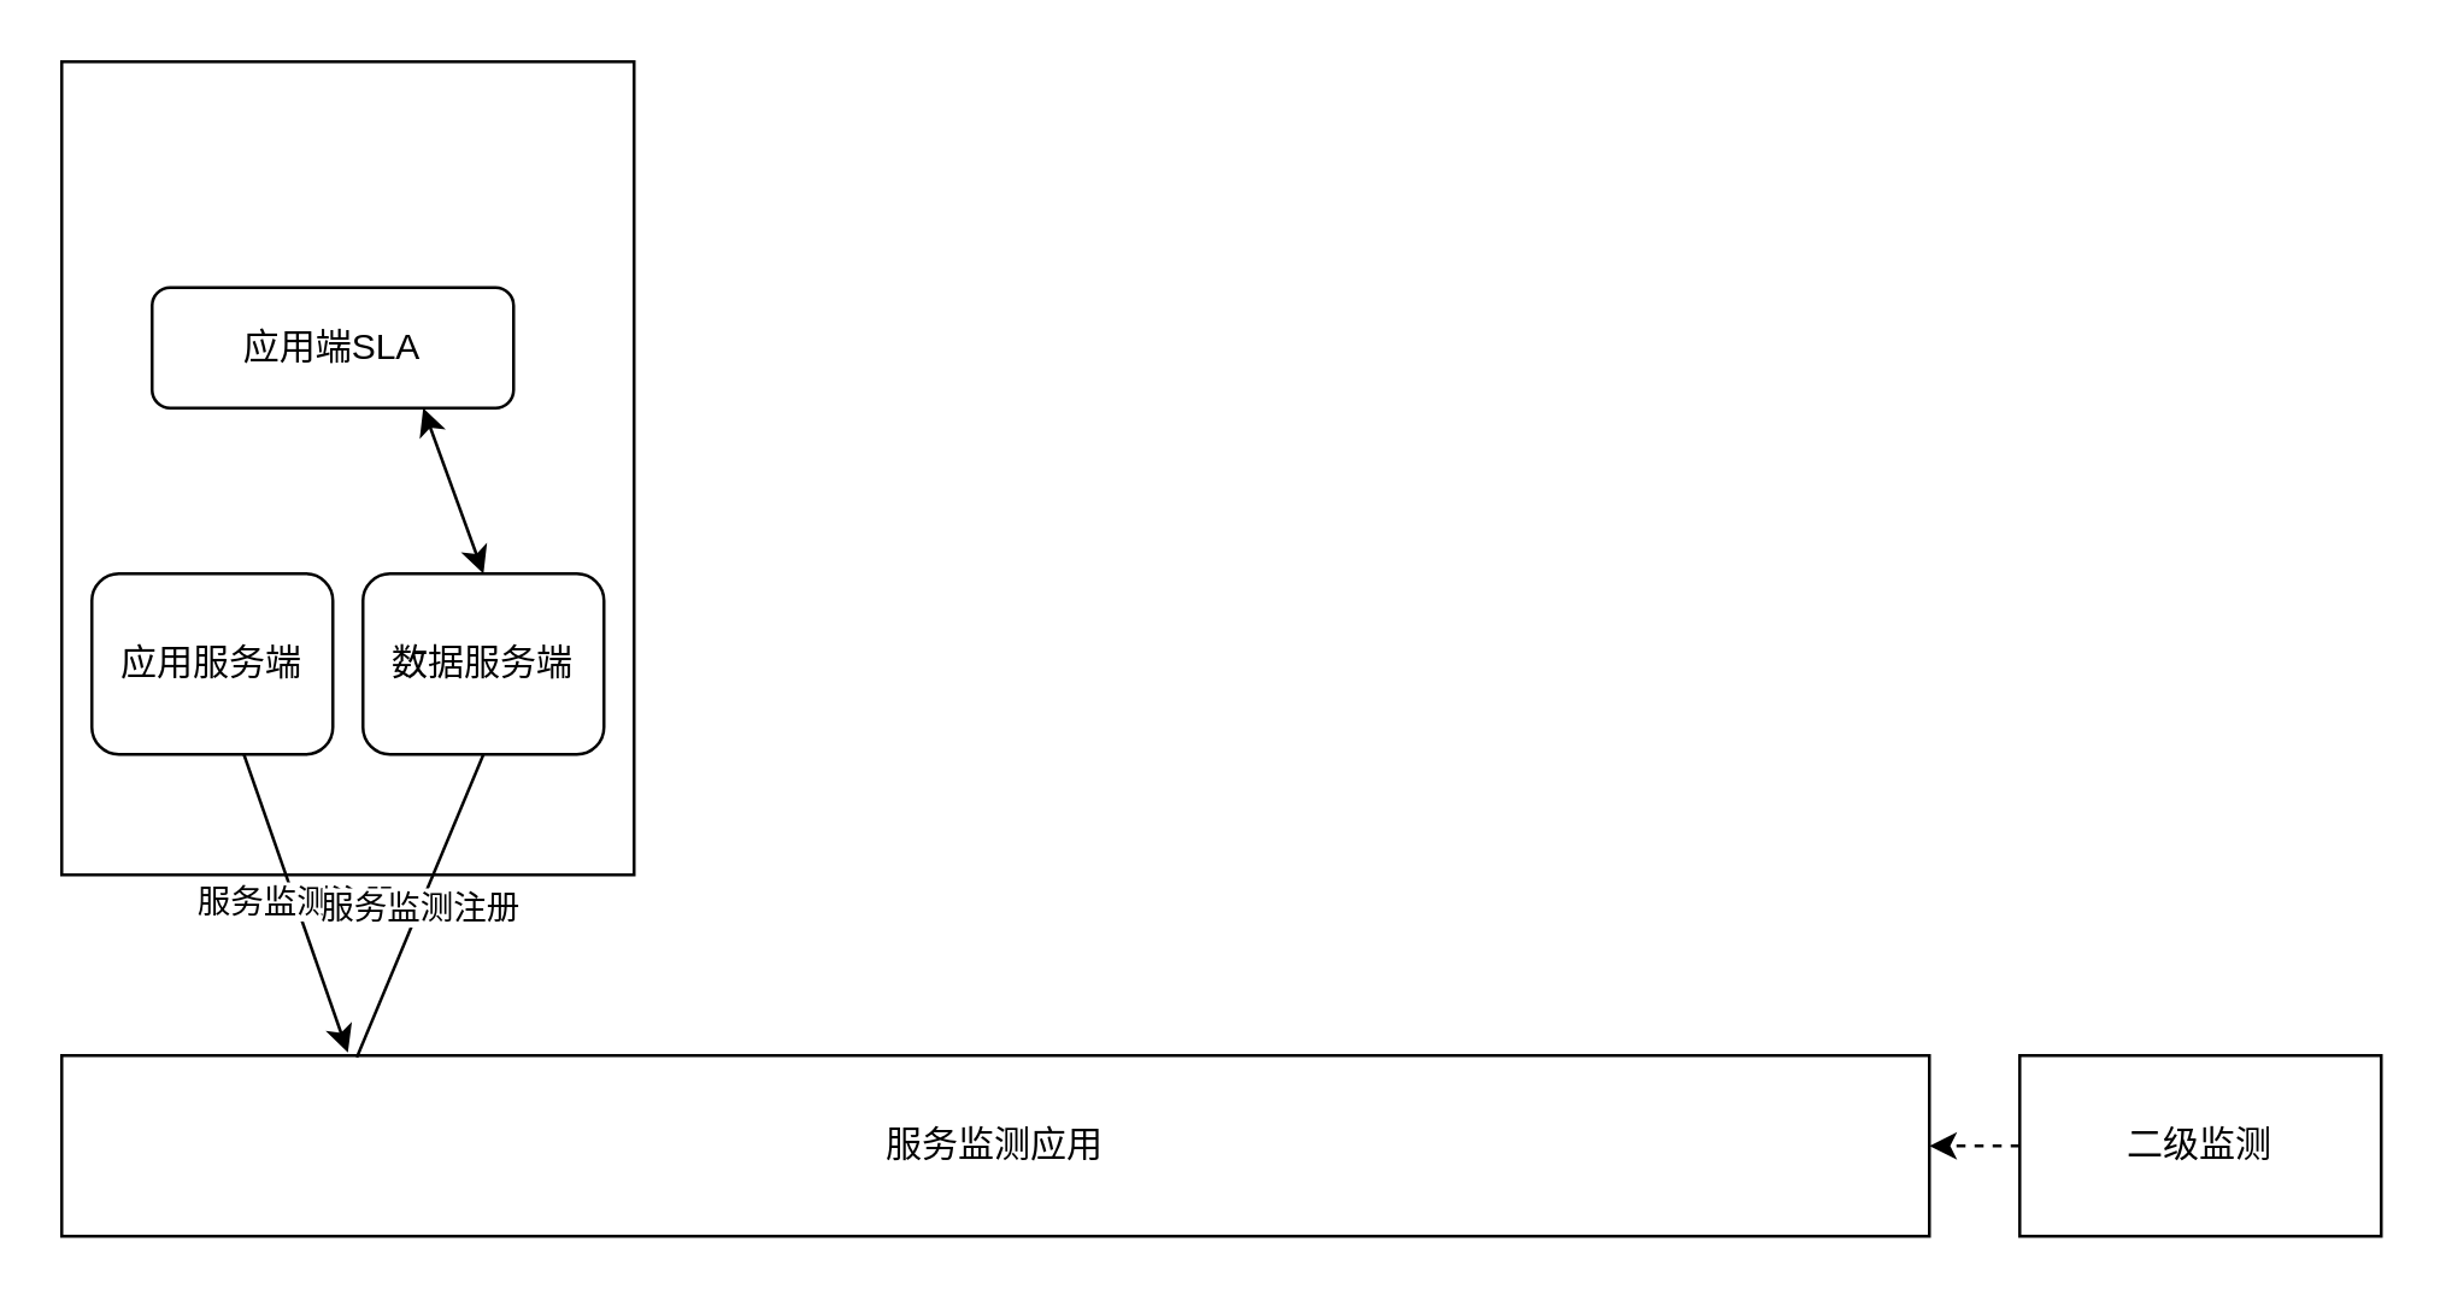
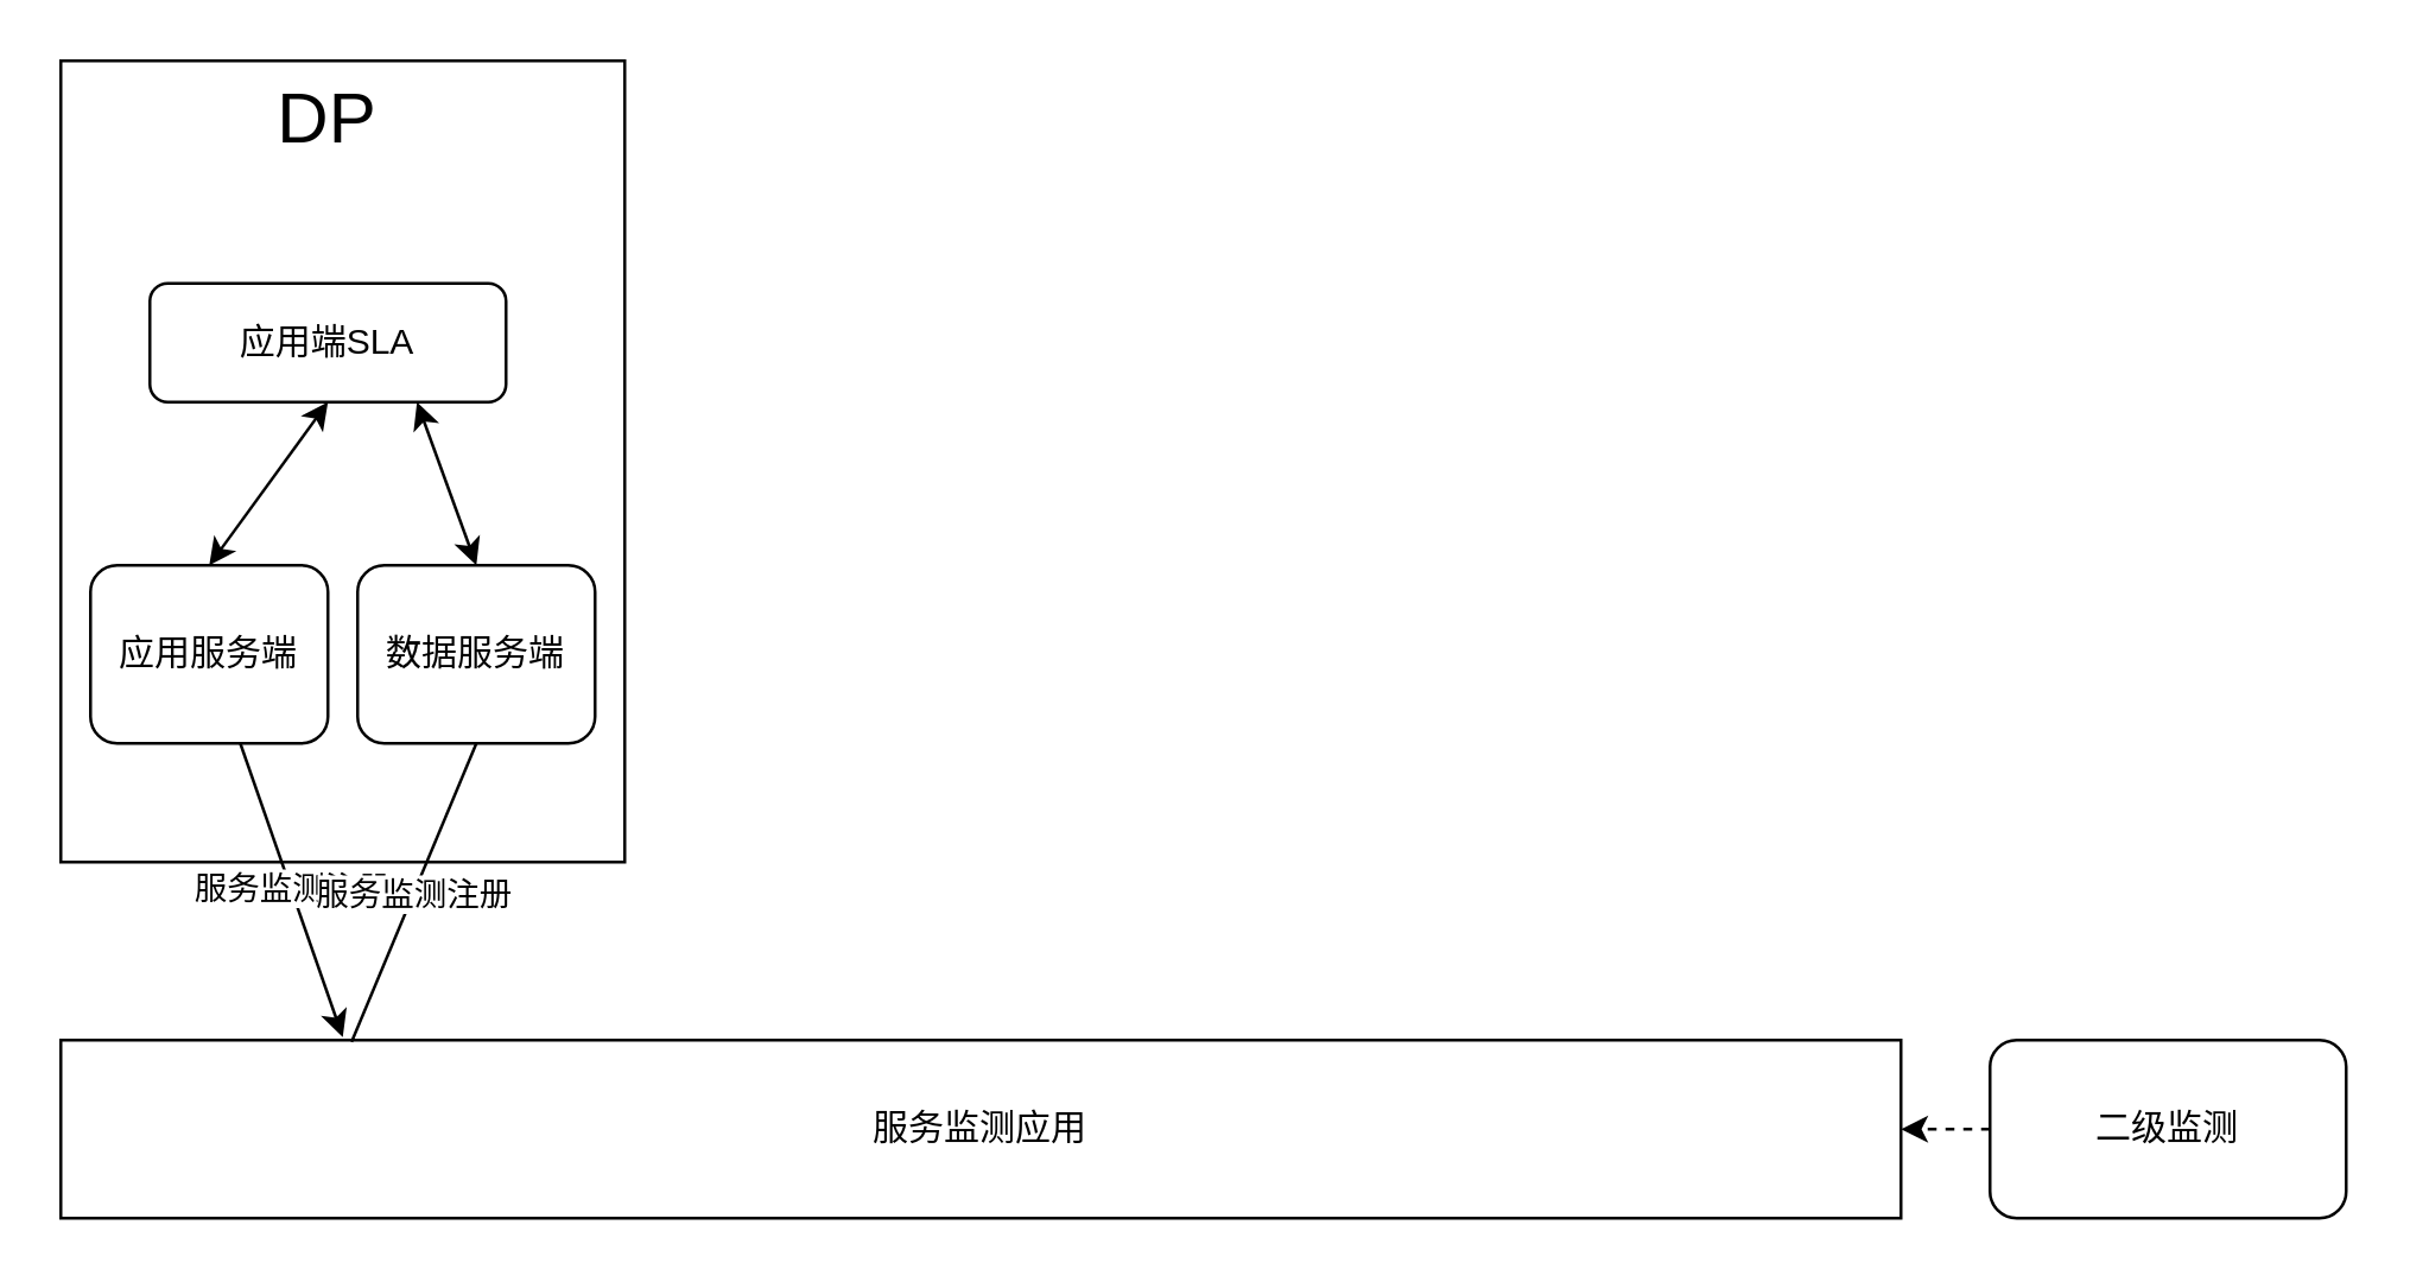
+ <mxCell id="8" value="&lt;font style=&quot;font-size: 24px&quot;&gt;DP&lt;/font&gt;" style="text;html=1;strokeColor=none;fillColor=none;align=center;verticalAlign=middle;whiteSpace=wrap;rounded=0;" vertex="1" parent="1"><mxGeometry x="90" y="30" width="40" height="20" as="geometry" /></mxCell>
+ <mxCell id="12" value="" style="endArrow=classic;startArrow=classic;html=1;entryX=0.5;entryY=1;entryDx=0;entryDy=0;exitX=0.5;exitY=0;exitDx=0;exitDy=0;" edge="1" parent="1" source="6" target="7"><mxGeometry width="50" height="50" relative="1" as="geometry"><mxPoint x="70" y="210" as="sourcePoint" /><mxPoint x="120" y="160" as="targetPoint" /></mxGeometry></mxCell>
- <mxCell id="4" value="二级监测" style="rounded=0;whiteSpace=wrap;html=1;" vertex="1" parent="1"><mxGeometry x="670" y="350" width="120" height="60" as="geometry" /></mxCell>
+ <mxCell id="4" value="二级监测" style="whiteSpace=wrap;html=1;rounded=1;" vertex="1" parent="1"><mxGeometry x="670" y="350" width="120" height="60" as="geometry" /></mxCell>
